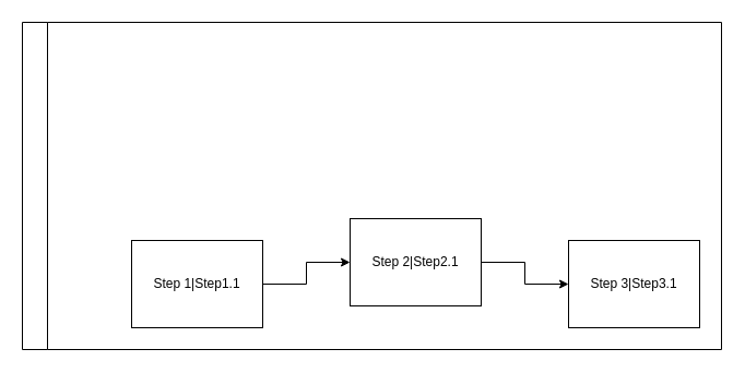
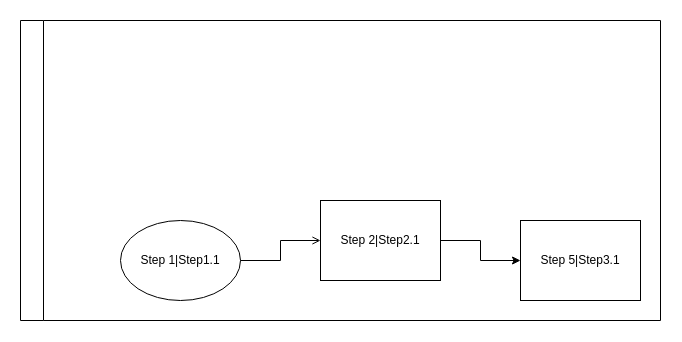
- <mxCell id="5" style="edgeStyle=orthogonalEdgeStyle;orthogonalLoop=1;rounded=0;jettySize=auto;" edge="1" parent="1" source="3" target="4"><mxGeometry relative="1" as="geometry" /></mxCell>
+ <mxCell id="5" style="edgeStyle=orthogonalEdgeStyle;orthogonalLoop=1;rounded=0;jettySize=auto;endArrow=open;" edge="1" parent="1" source="3" target="4"><mxGeometry relative="1" as="geometry" /></mxCell>
- <mxCell id="3" value="Step 1|Step1.1" style="whiteSpace=wrap;rounded=0;dashed=0;" vertex="1" parent="2"><mxGeometry x="100" y="200" width="120" height="80" as="geometry" /></mxCell>
+ <mxCell id="3" value="Step 1|Step1.1" style="ellipse;whiteSpace=wrap;dashed=0;" vertex="1" parent="2"><mxGeometry x="100" y="200" width="120" height="80" as="geometry" /></mxCell>
- <mxCell id="6" value="Step 3|Step3.1" style="whiteSpace=wrap;rounded=0;dashed=0;" vertex="1" parent="2"><mxGeometry x="500" y="200" width="120" height="80" as="geometry" /></mxCell>
+ <mxCell id="6" value="Step 5|Step3.1" style="whiteSpace=wrap;rounded=0;dashed=0;" vertex="1" parent="2"><mxGeometry x="500" y="200" width="120" height="80" as="geometry" /></mxCell>
